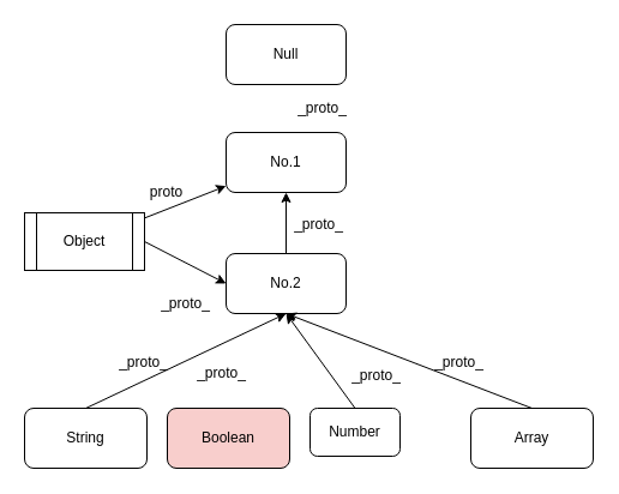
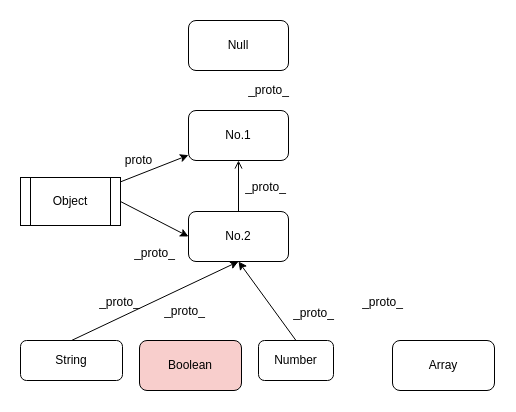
- <mxCell id="9" style="edgeStyle=none;rounded=0;orthogonalLoop=1;jettySize=auto;html=1;exitX=0.5;exitY=0;exitDx=0;exitDy=0;entryX=0.5;entryY=1;entryDx=0;entryDy=0;" edge="1" parent="1" source="10" target="3"><mxGeometry relative="1" as="geometry" /></mxCell>
+ <mxCell id="9" style="edgeStyle=none;rounded=0;orthogonalLoop=1;jettySize=auto;html=1;exitX=0.5;exitY=0;exitDx=0;exitDy=0;entryX=0.5;entryY=1;entryDx=0;entryDy=0;endArrow=open;" edge="1" parent="1" source="10" target="3"><mxGeometry relative="1" as="geometry" /></mxCell>
- <mxCell id="17" style="edgeStyle=none;rounded=0;orthogonalLoop=1;jettySize=auto;html=1;exitX=0.5;exitY=0;exitDx=0;exitDy=0;entryX=0.5;entryY=1;entryDx=0;entryDy=0;" edge="1" parent="1" source="18" target="10"><mxGeometry relative="1" as="geometry" /></mxCell>
- <mxCell id="13" value="String" style="rounded=1;whiteSpace=wrap;html=1;" vertex="1" parent="1"><mxGeometry x="20" y="340" width="102" height="50" as="geometry" /></mxCell>
+ <mxCell id="13" value="String" style="rounded=1;whiteSpace=wrap;html=1;" vertex="1" parent="1"><mxGeometry x="20" y="340" width="102" height="40" as="geometry" /></mxCell>
